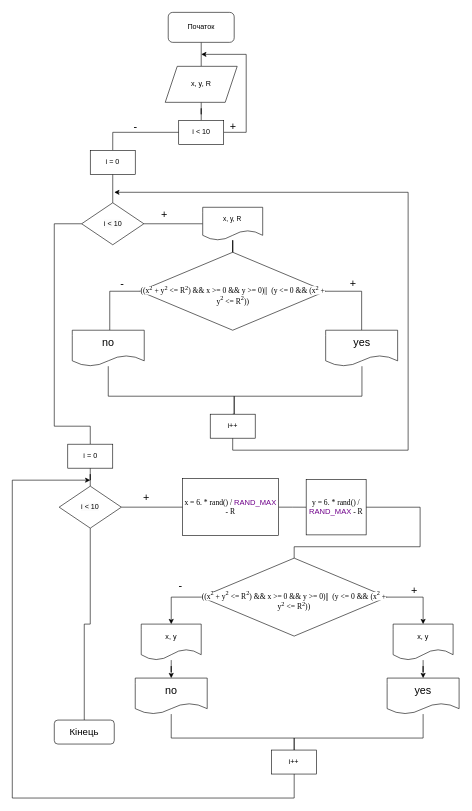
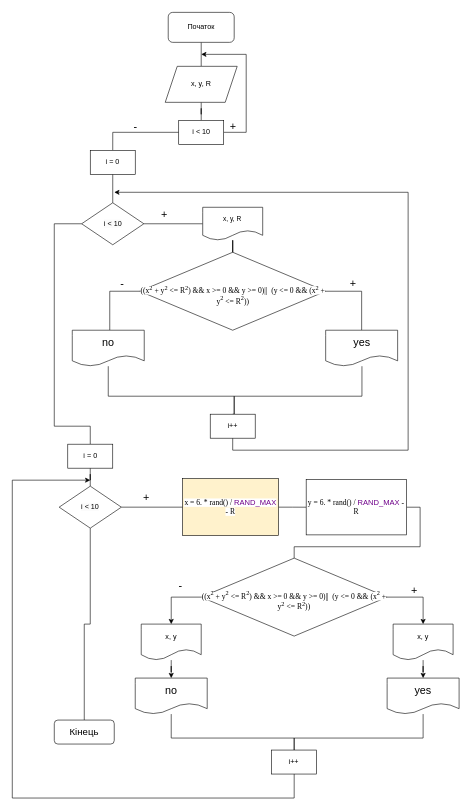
- <mxCell id="36" value="&lt;span style=&quot;font-size: 9.5pt; line-height: 106%; font-family: &amp;quot;Cascadia Mono&amp;quot;; background: white;&quot;&gt;x = 6. * rand() / &lt;/span&gt;&lt;span style=&quot;font-size:9.5pt;line-height:106%;&lt;br/&gt;font-family:&amp;quot;Cascadia Mono&amp;quot;;mso-fareast-font-family:Aptos;mso-fareast-theme-font:&lt;br/&gt;minor-latin;color:#6F008A;background:white;mso-highlight:white;mso-font-kerning:&lt;br/&gt;0pt;mso-ansi-language:UK;mso-fareast-language:EN-US;mso-bidi-language:AR-SA&quot;&gt;RAND_MAX&lt;/span&gt;&lt;span style=&quot;font-size: 9.5pt; line-height: 106%; font-family: &amp;quot;Cascadia Mono&amp;quot;; background: white;&quot;&gt; - R&lt;/span&gt;" style="whiteSpace=wrap;html=1;" vertex="1" parent="1"><mxGeometry x="304" y="797.5" width="160" height="95" as="geometry" /></mxCell>
+ <mxCell id="36" value="&lt;span style=&quot;font-size: 9.5pt; line-height: 106%; font-family: &amp;quot;Cascadia Mono&amp;quot;; background: white;&quot;&gt;x = 6. * rand() / &lt;/span&gt;&lt;span style=&quot;font-size:9.5pt;line-height:106%;&lt;br/&gt;font-family:&amp;quot;Cascadia Mono&amp;quot;;mso-fareast-font-family:Aptos;mso-fareast-theme-font:&lt;br/&gt;minor-latin;color:#6F008A;background:white;mso-highlight:white;mso-font-kerning:&lt;br/&gt;0pt;mso-ansi-language:UK;mso-fareast-language:EN-US;mso-bidi-language:AR-SA&quot;&gt;RAND_MAX&lt;/span&gt;&lt;span style=&quot;font-size: 9.5pt; line-height: 106%; font-family: &amp;quot;Cascadia Mono&amp;quot;; background: white;&quot;&gt; - R&lt;/span&gt;" style="whiteSpace=wrap;html=1;fillColor=#fff2cc;" vertex="1" parent="1"><mxGeometry x="304" y="797.5" width="160" height="95" as="geometry" /></mxCell>
- <mxCell id="38" value="&lt;span style=&quot;font-size: 9.5pt; line-height: 106%; font-family: &amp;quot;Cascadia Mono&amp;quot;; background: white;&quot;&gt;y = 6. * rand() / &lt;/span&gt;&lt;span style=&quot;font-size:9.5pt;line-height:106%;&lt;br/&gt;font-family:&amp;quot;Cascadia Mono&amp;quot;;mso-fareast-font-family:Aptos;mso-fareast-theme-font:&lt;br/&gt;minor-latin;color:#6F008A;background:white;mso-highlight:white;mso-font-kerning:&lt;br/&gt;0pt;mso-ansi-language:UK;mso-fareast-language:EN-US;mso-bidi-language:AR-SA&quot;&gt;RAND_MAX&lt;/span&gt;&lt;span style=&quot;font-size: 9.5pt; line-height: 106%; font-family: &amp;quot;Cascadia Mono&amp;quot;; background: white;&quot;&gt; - R&lt;/span&gt;" style="whiteSpace=wrap;html=1;" vertex="1" parent="1"><mxGeometry x="510" y="798.75" width="100" height="92.5" as="geometry" /></mxCell>
+ <mxCell id="38" value="&lt;span style=&quot;font-size: 9.5pt; line-height: 106%; font-family: &amp;quot;Cascadia Mono&amp;quot;; background: white;&quot;&gt;y = 6. * rand() / &lt;/span&gt;&lt;span style=&quot;font-size:9.5pt;line-height:106%;&lt;br/&gt;font-family:&amp;quot;Cascadia Mono&amp;quot;;mso-fareast-font-family:Aptos;mso-fareast-theme-font:&lt;br/&gt;minor-latin;color:#6F008A;background:white;mso-highlight:white;mso-font-kerning:&lt;br/&gt;0pt;mso-ansi-language:UK;mso-fareast-language:EN-US;mso-bidi-language:AR-SA&quot;&gt;RAND_MAX&lt;/span&gt;&lt;span style=&quot;font-size: 9.5pt; line-height: 106%; font-family: &amp;quot;Cascadia Mono&amp;quot;; background: white;&quot;&gt; - R&lt;/span&gt;" style="whiteSpace=wrap;html=1;" vertex="1" parent="1"><mxGeometry x="510" y="798.75" width="167.49" height="92.5" as="geometry" /></mxCell>
